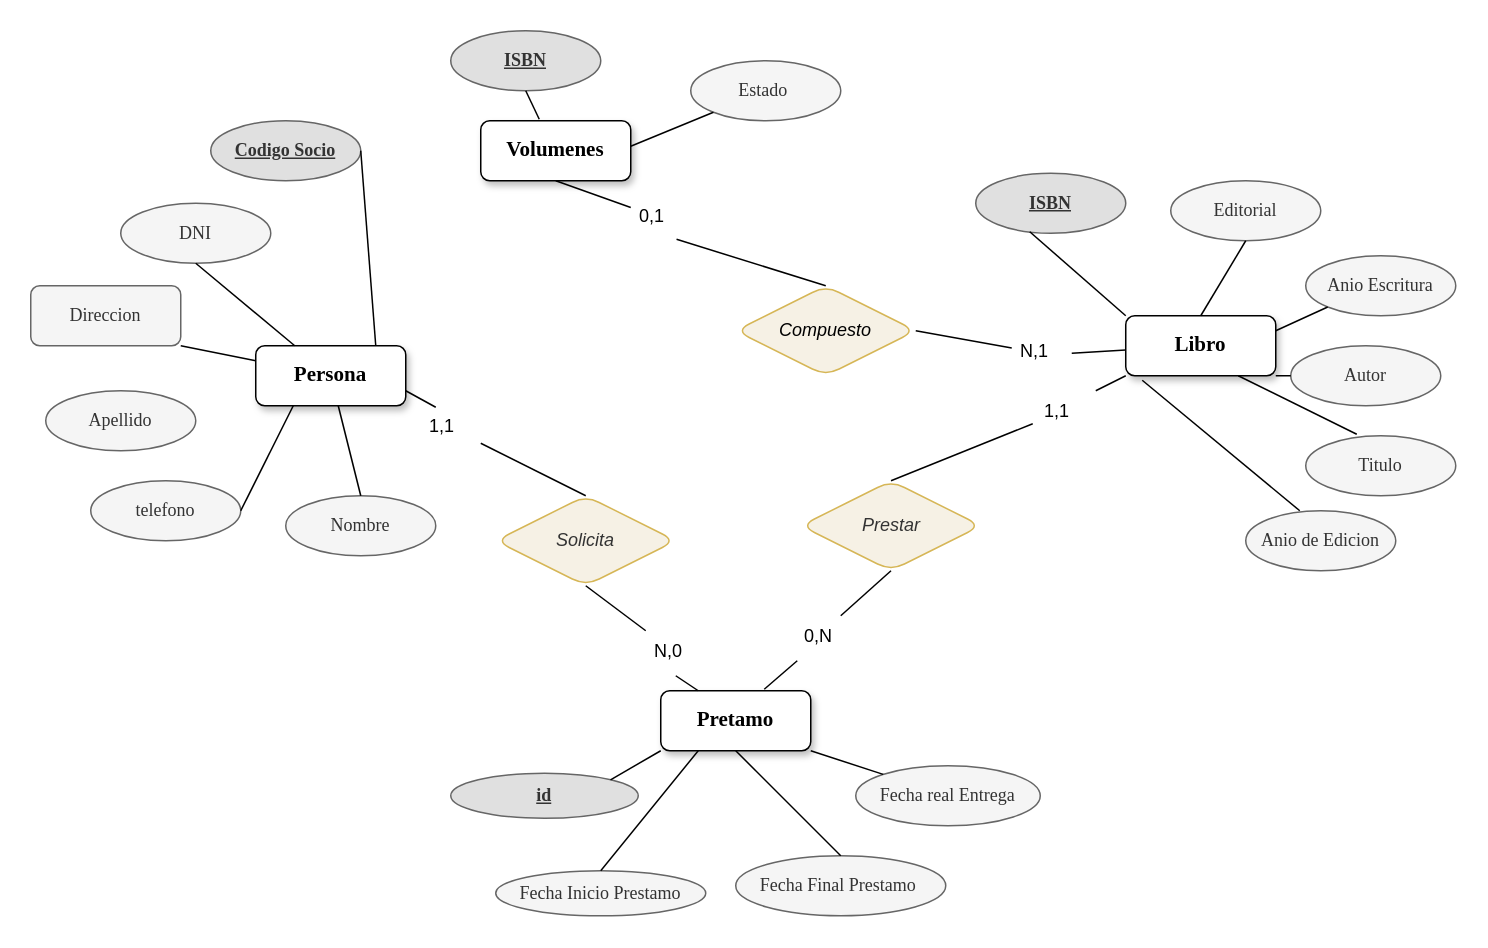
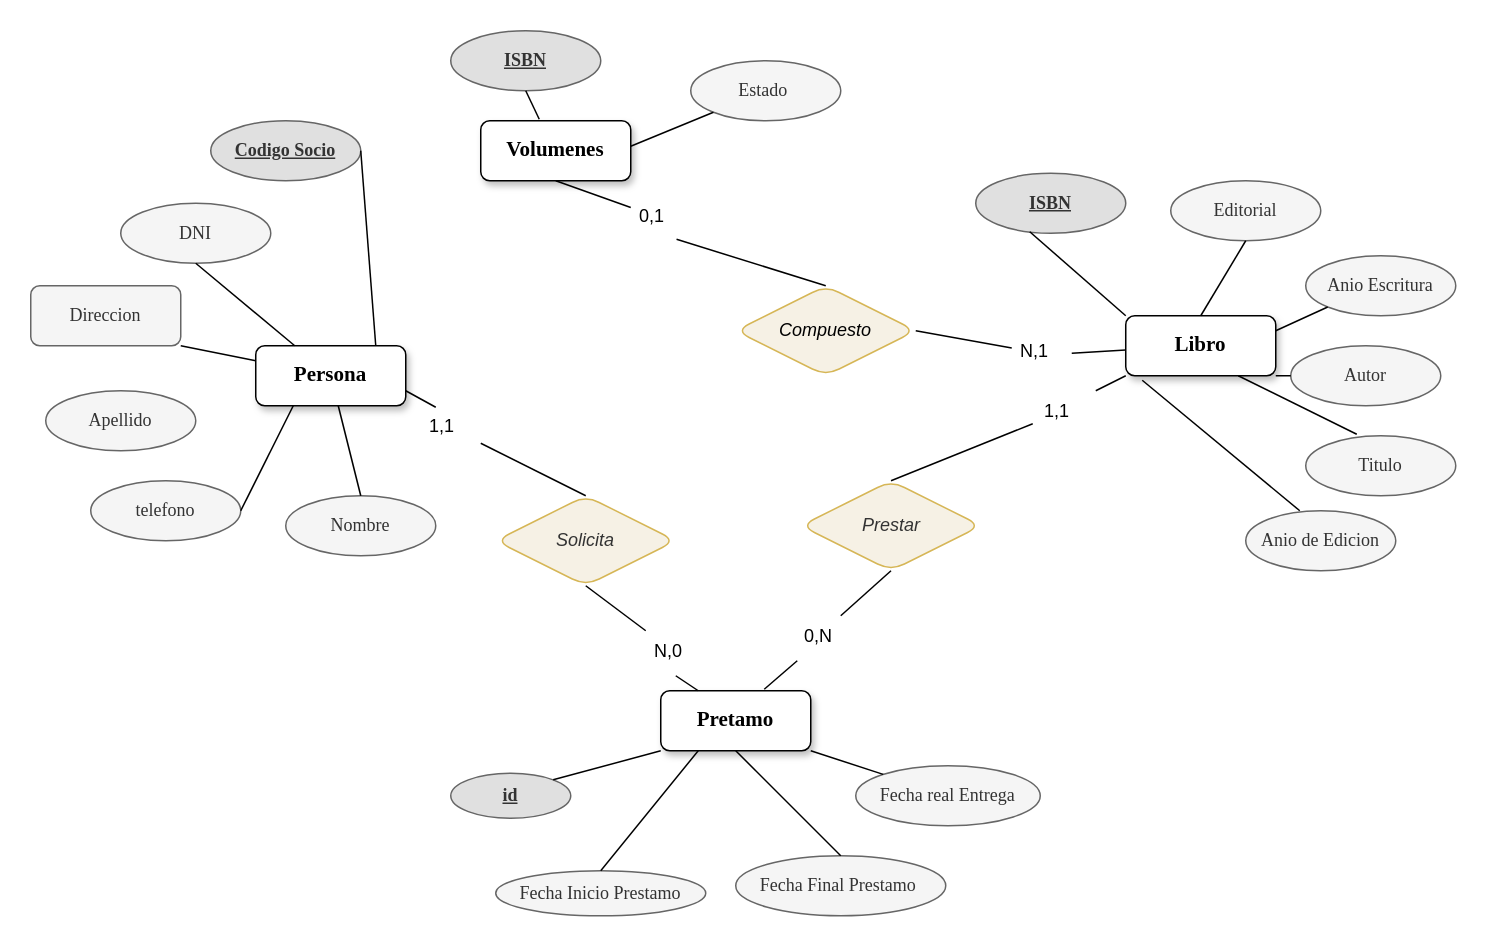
- <mxCell id="28" value="id" style="ellipse;whiteSpace=wrap;html=1;align=center;fontStyle=5;fillColor=#e0e0e0;strokeColor=#666666;fontColor=#333333;rounded=1;fontFamily=Comic Sans MS;" vertex="1" parent="1"><mxGeometry x="300" y="515" width="125" height="30" as="geometry" /></mxCell>
+ <mxCell id="28" value="id" style="ellipse;whiteSpace=wrap;html=1;align=center;fontStyle=5;fillColor=#e0e0e0;strokeColor=#666666;fontColor=#333333;rounded=1;fontFamily=Comic Sans MS;" vertex="1" parent="1"><mxGeometry x="300" y="515" width="80" height="30" as="geometry" /></mxCell>
